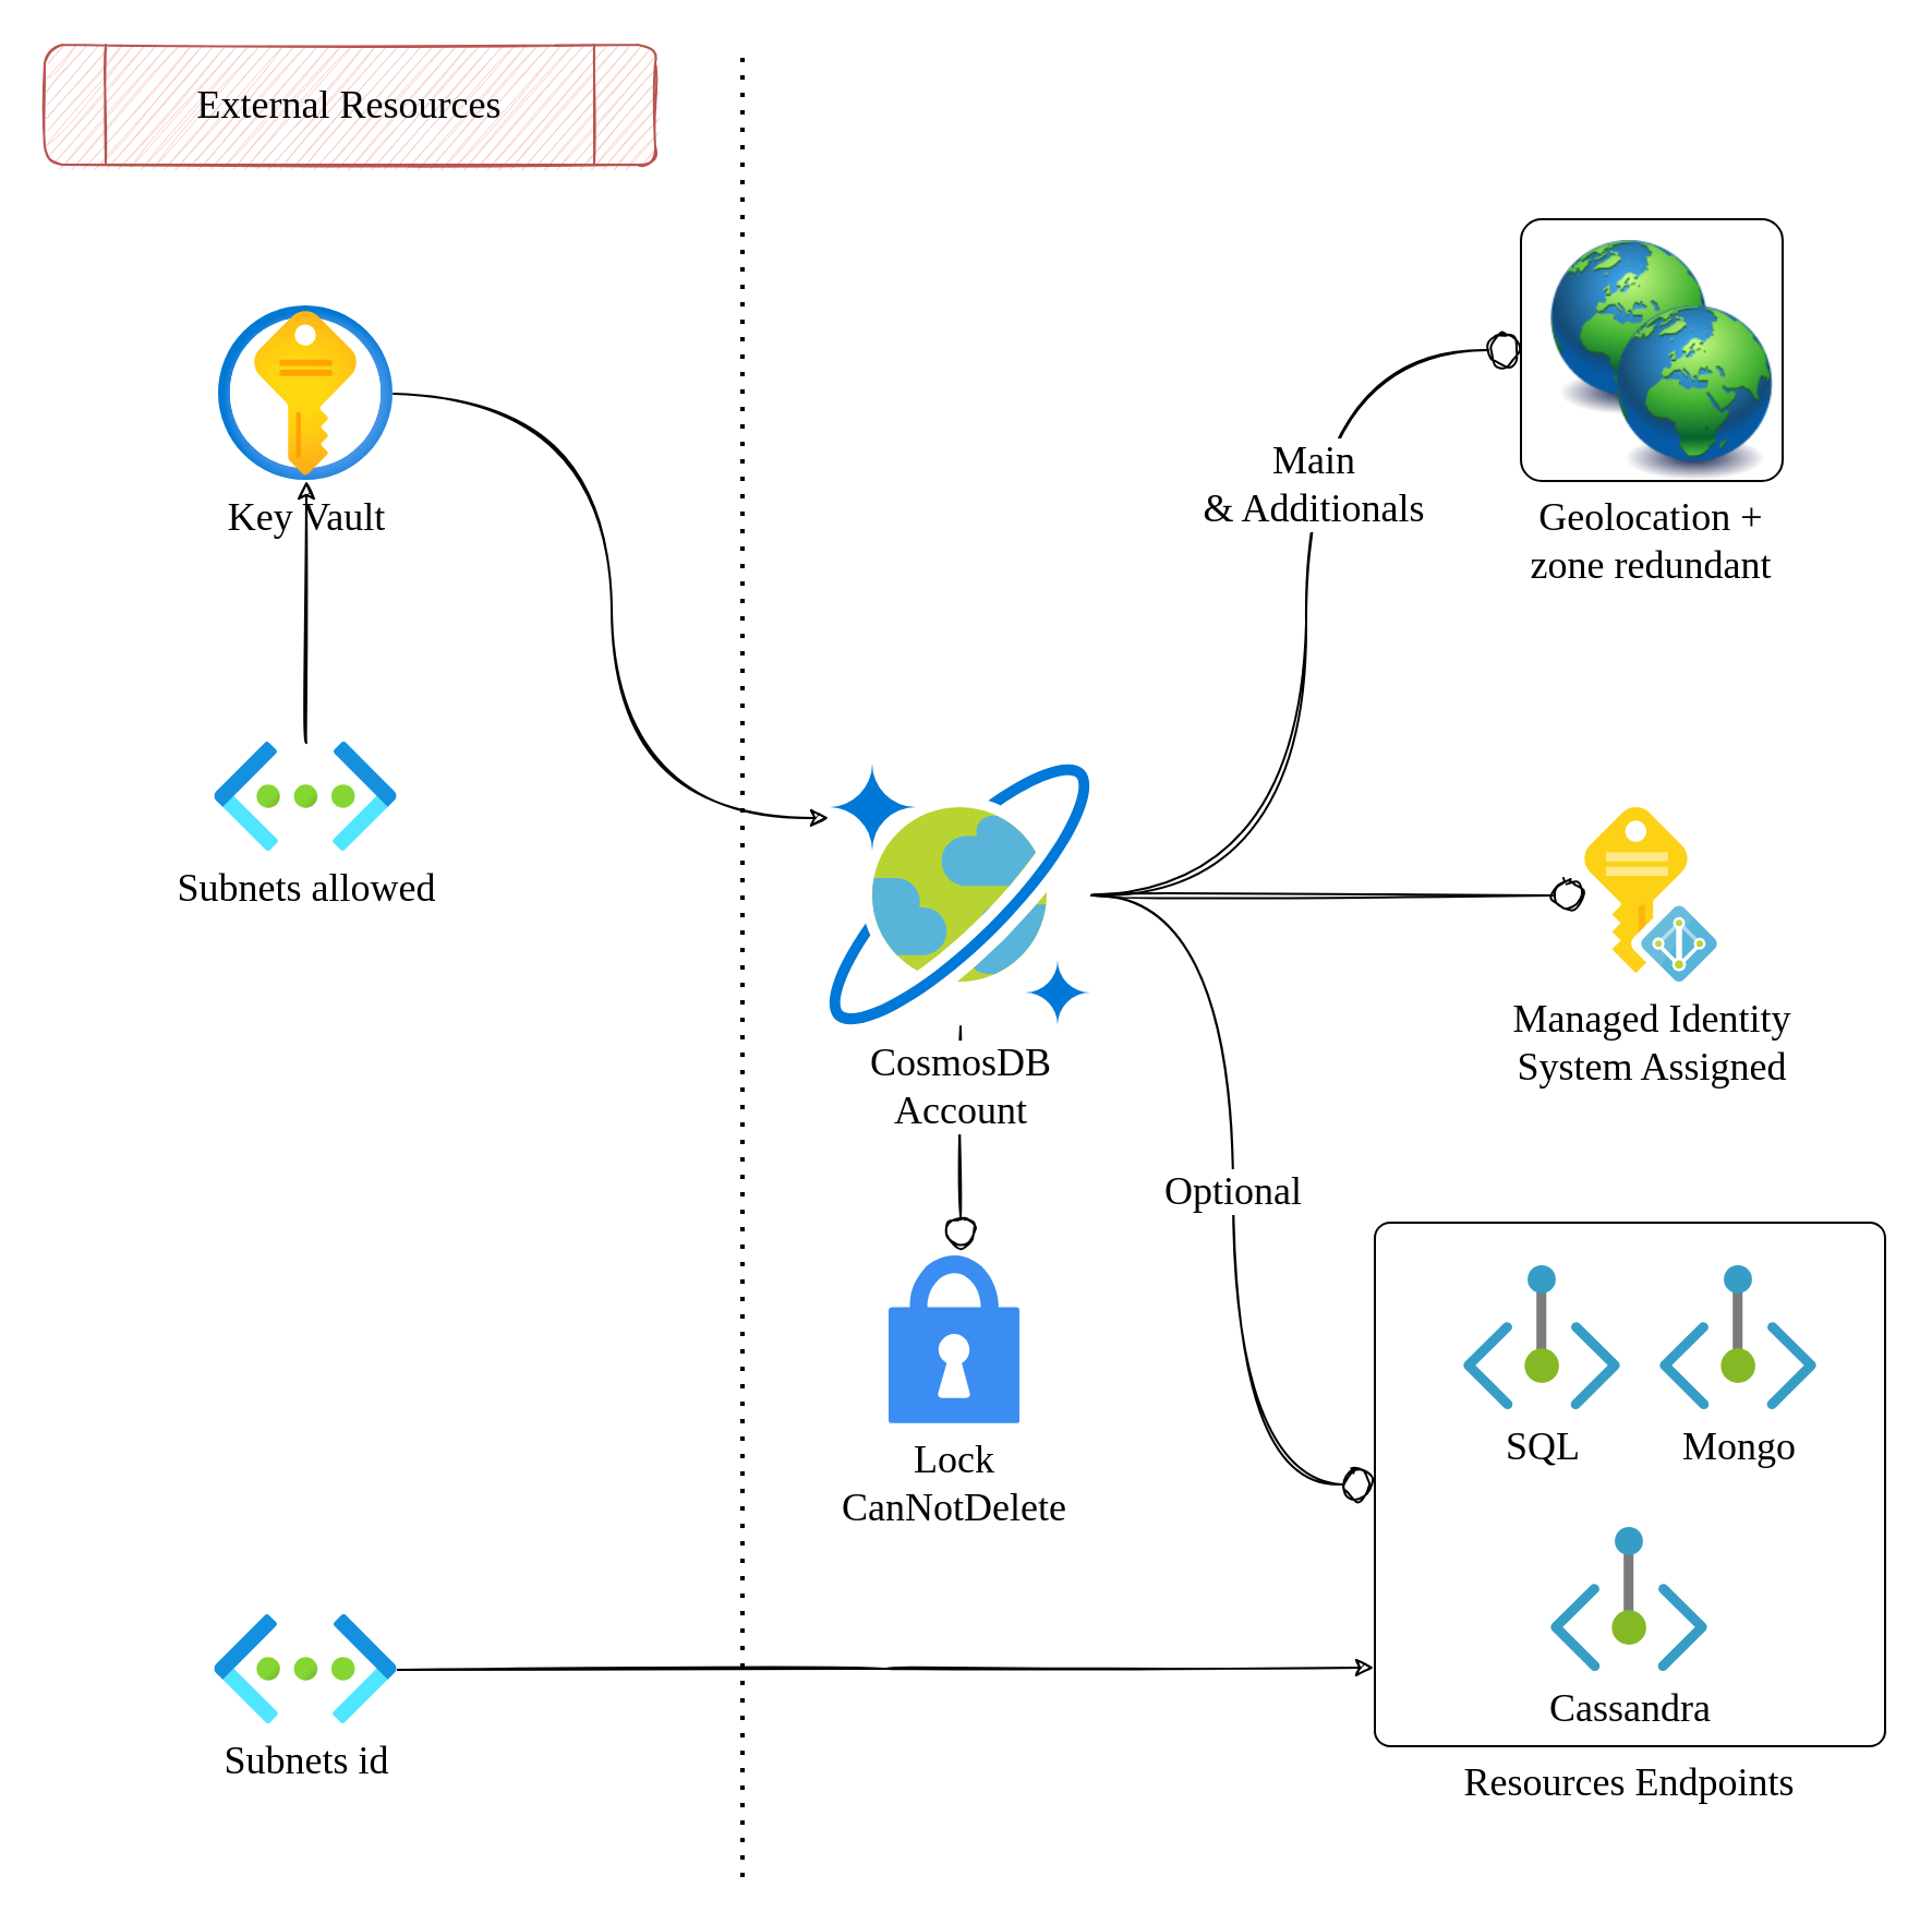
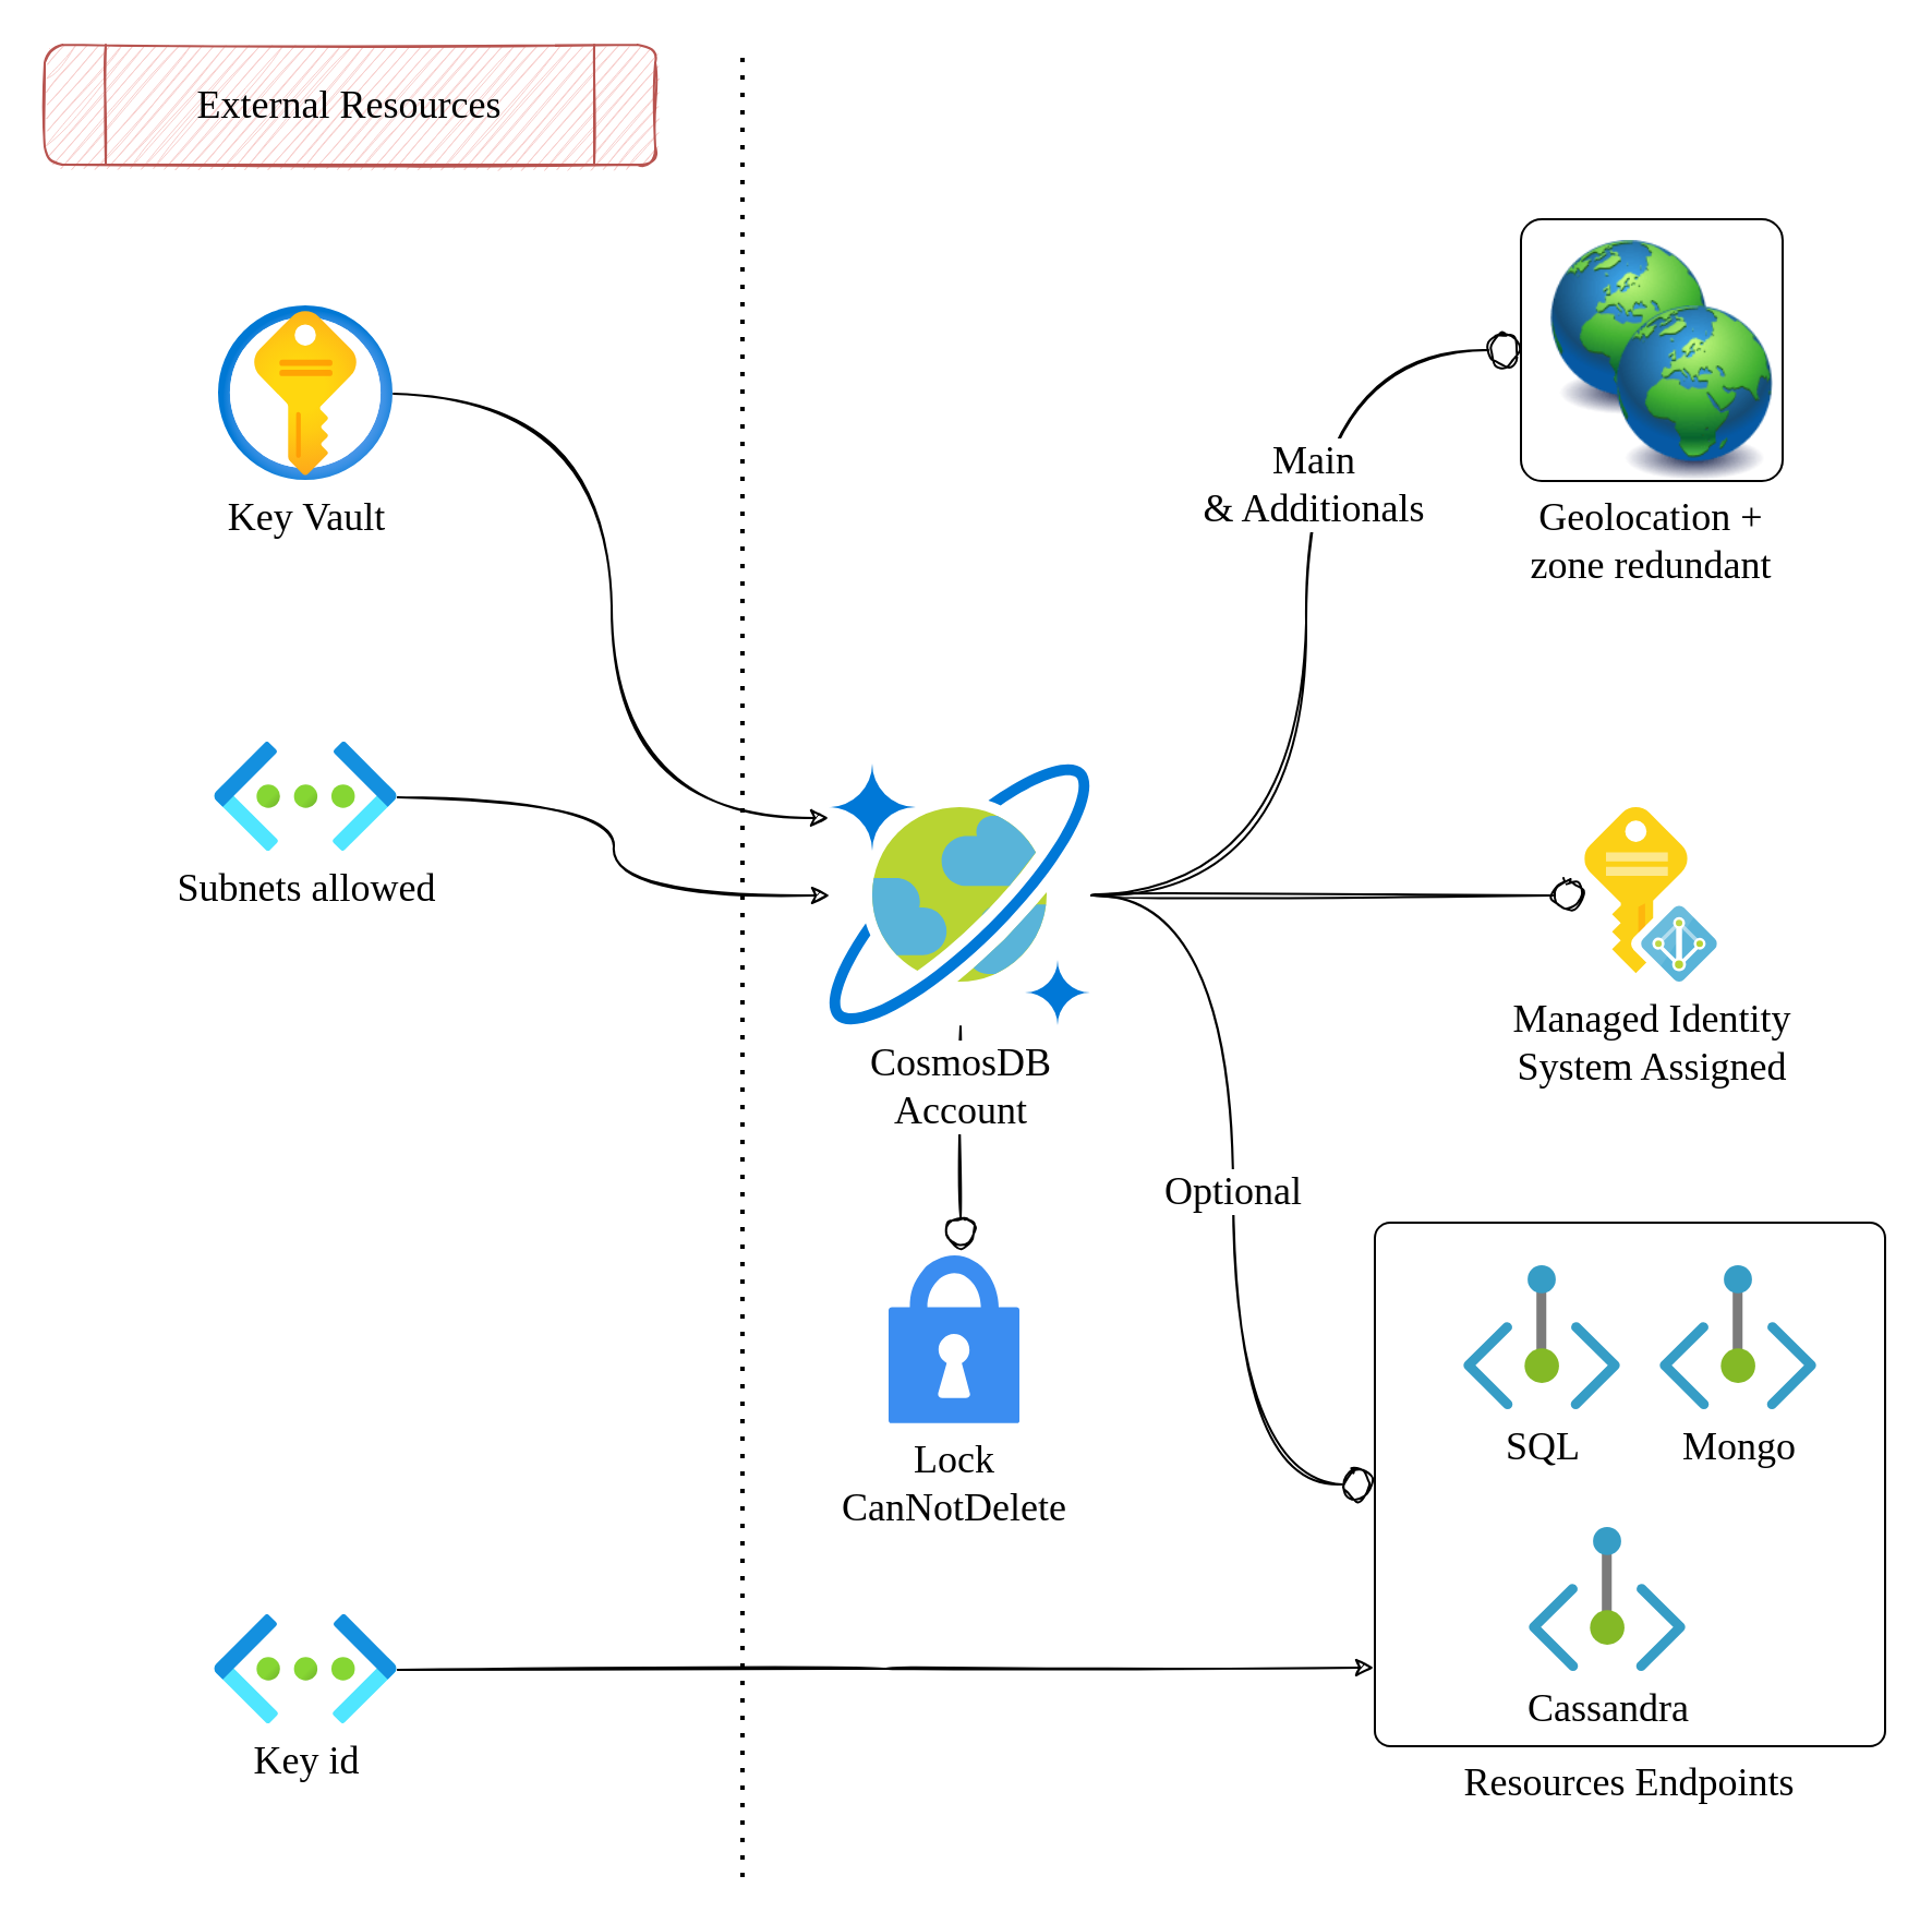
- <mxCell id="17" style="edgeStyle=orthogonalEdgeStyle;curved=1;rounded=0;sketch=1;orthogonalLoop=1;jettySize=auto;html=1;fontFamily=Architects Daughter;fontSource=https%3A%2F%2Ffonts.googleapis.com%2Fcss%3Ffamily%3DArchitects%2BDaughter;fontSize=18;" edge="1" parent="1" source="18" target="11"><mxGeometry relative="1" as="geometry" /></mxCell>
+ <mxCell id="17" style="edgeStyle=orthogonalEdgeStyle;curved=1;rounded=0;sketch=1;orthogonalLoop=1;jettySize=auto;html=1;fontFamily=Architects Daughter;fontSource=https%3A%2F%2Ffonts.googleapis.com%2Fcss%3Ffamily%3DArchitects%2BDaughter;fontSize=18;" edge="1" parent="1" source="18" target="8"><mxGeometry relative="1" as="geometry" /></mxCell>
- <mxCell id="24" value="Cassandra" style="aspect=fixed;html=1;points=[];align=center;image;fontSize=18;image=img/lib/azure2/networking/Private_Endpoint.svg;rounded=1;shadow=0;sketch=0;fontFamily=Architects Daughter;fontSource=https%3A%2F%2Ffonts.googleapis.com%2Fcss%3Ffamily%3DArchitects%2BDaughter;" vertex="1" parent="20"><mxGeometry x="81" y="140" width="72" height="66" as="geometry" /></mxCell>
+ <mxCell id="24" value="Cassandra" style="aspect=fixed;html=1;points=[];align=center;image;fontSize=18;image=img/lib/azure2/networking/Private_Endpoint.svg;rounded=1;shadow=0;sketch=0;fontFamily=Architects Daughter;fontSource=https%3A%2F%2Ffonts.googleapis.com%2Fcss%3Ffamily%3DArchitects%2BDaughter;" vertex="1" parent="20"><mxGeometry x="71" y="140" width="72" height="66" as="geometry" /></mxCell>
- <mxCell id="27" value="Subnets id" style="aspect=fixed;html=1;points=[];align=center;image;fontSize=18;image=img/lib/azure2/networking/Virtual_Networks.svg;rounded=1;shadow=0;sketch=0;fontFamily=Architects Daughter;fontSource=https%3A%2F%2Ffonts.googleapis.com%2Fcss%3Ffamily%3DArchitects%2BDaughter;" vertex="1" parent="1"><mxGeometry x="98.13" y="740" width="83.75" height="50" as="geometry" /></mxCell>
+ <mxCell id="27" value="Key id" style="aspect=fixed;html=1;points=[];align=center;image;fontSize=18;image=img/lib/azure2/networking/Virtual_Networks.svg;rounded=1;shadow=0;sketch=0;fontFamily=Architects Daughter;fontSource=https%3A%2F%2Ffonts.googleapis.com%2Fcss%3Ffamily%3DArchitects%2BDaughter;" vertex="1" parent="1"><mxGeometry x="98.13" y="740" width="83.75" height="50" as="geometry" /></mxCell>
